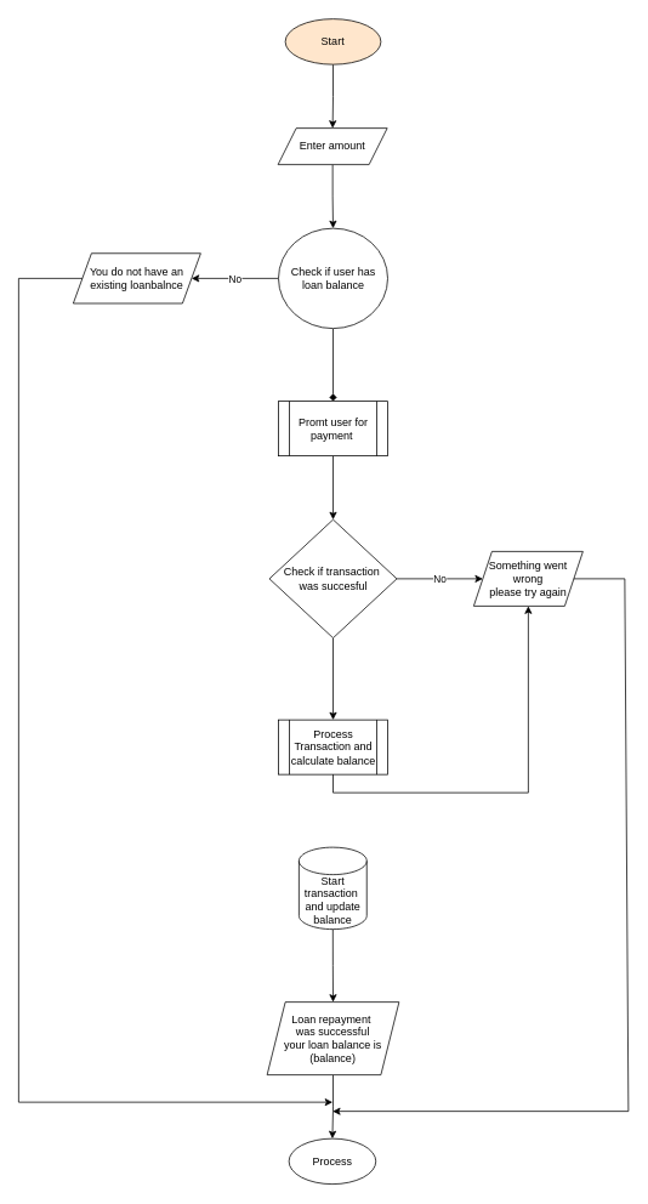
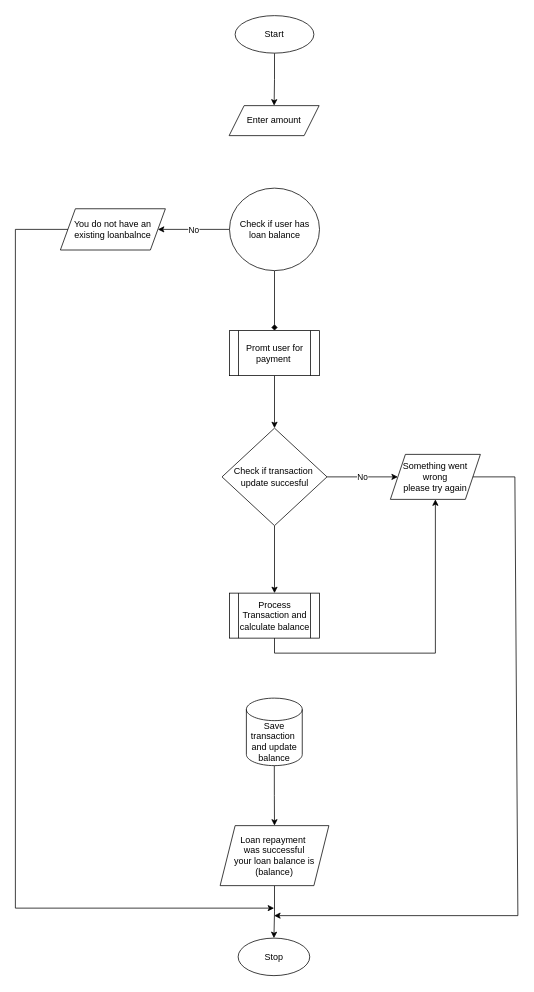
- <mxCell id="3" value="Start" style="ellipse;whiteSpace=wrap;html=1;fillColor=#ffe6cc;" vertex="1" parent="1"><mxGeometry x="313" y="20" width="105" height="50" as="geometry" /></mxCell>
+ <mxCell id="3" value="Start" style="ellipse;whiteSpace=wrap;html=1;" vertex="1" parent="1"><mxGeometry x="313" y="20" width="105" height="50" as="geometry" /></mxCell>
- <mxCell id="4" style="edgeStyle=orthogonalEdgeStyle;rounded=0;orthogonalLoop=1;jettySize=auto;html=1;exitX=0.5;exitY=1;exitDx=0;exitDy=0;entryX=0.5;entryY=0;entryDx=0;entryDy=0;" edge="1" parent="1" source="5" target="9"><mxGeometry relative="1" as="geometry" /></mxCell>
- <mxCell id="16" value="Check if transaction&amp;nbsp;&lt;div&gt;was succesful&lt;/div&gt;" style="rhombus;whiteSpace=wrap;html=1;" vertex="1" parent="1"><mxGeometry x="295.5" y="570" width="140" height="130" as="geometry" /></mxCell>
+ <mxCell id="16" value="Check if transaction&amp;nbsp;&lt;div&gt;update succesful&lt;/div&gt;" style="rhombus;whiteSpace=wrap;html=1;" vertex="1" parent="1"><mxGeometry x="295.5" y="570" width="140" height="130" as="geometry" /></mxCell>
- <mxCell id="19" value="Start transaction&amp;nbsp;&lt;div&gt;and update balance&lt;/div&gt;" style="shape=cylinder3;whiteSpace=wrap;html=1;boundedLbl=1;backgroundOutline=1;size=15;" vertex="1" parent="1"><mxGeometry x="328" y="930" width="74.5" height="90" as="geometry" /></mxCell>
+ <mxCell id="19" value="Save transaction&amp;nbsp;&lt;div&gt;and update balance&lt;/div&gt;" style="shape=cylinder3;whiteSpace=wrap;html=1;boundedLbl=1;backgroundOutline=1;size=15;" vertex="1" parent="1"><mxGeometry x="328" y="930" width="74.5" height="90" as="geometry" /></mxCell>
- <mxCell id="22" value="Process" style="ellipse;whiteSpace=wrap;html=1;" vertex="1" parent="1"><mxGeometry x="317" y="1250" width="95.5" height="50" as="geometry" /></mxCell>
+ <mxCell id="22" value="Stop" style="ellipse;whiteSpace=wrap;html=1;" vertex="1" parent="1"><mxGeometry x="317" y="1250" width="95.5" height="50" as="geometry" /></mxCell>
